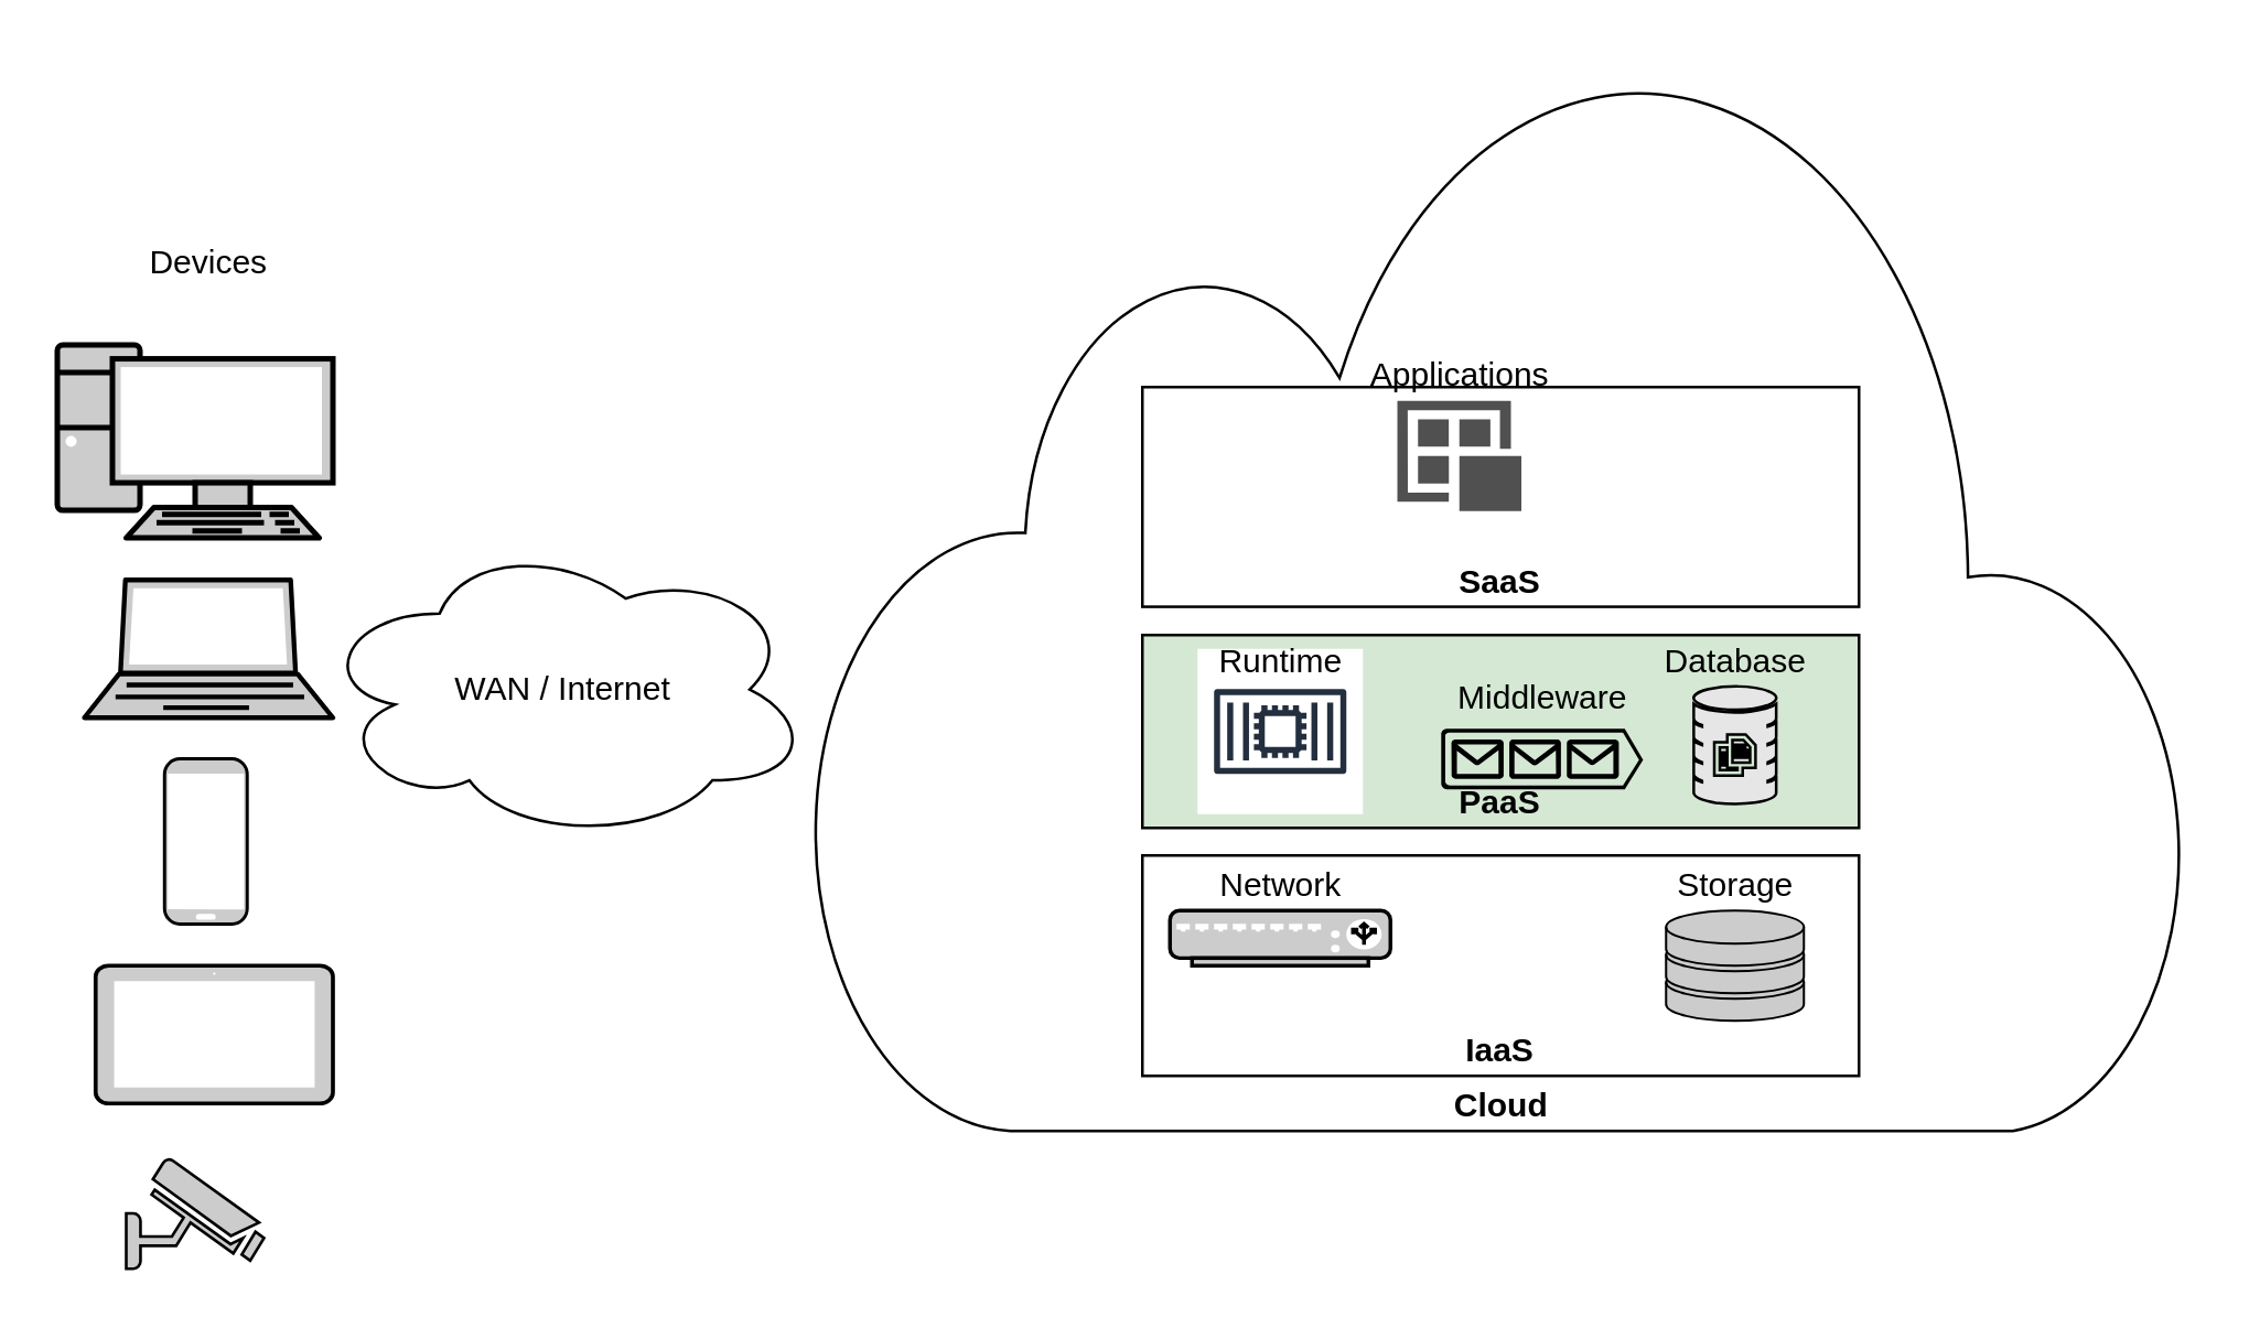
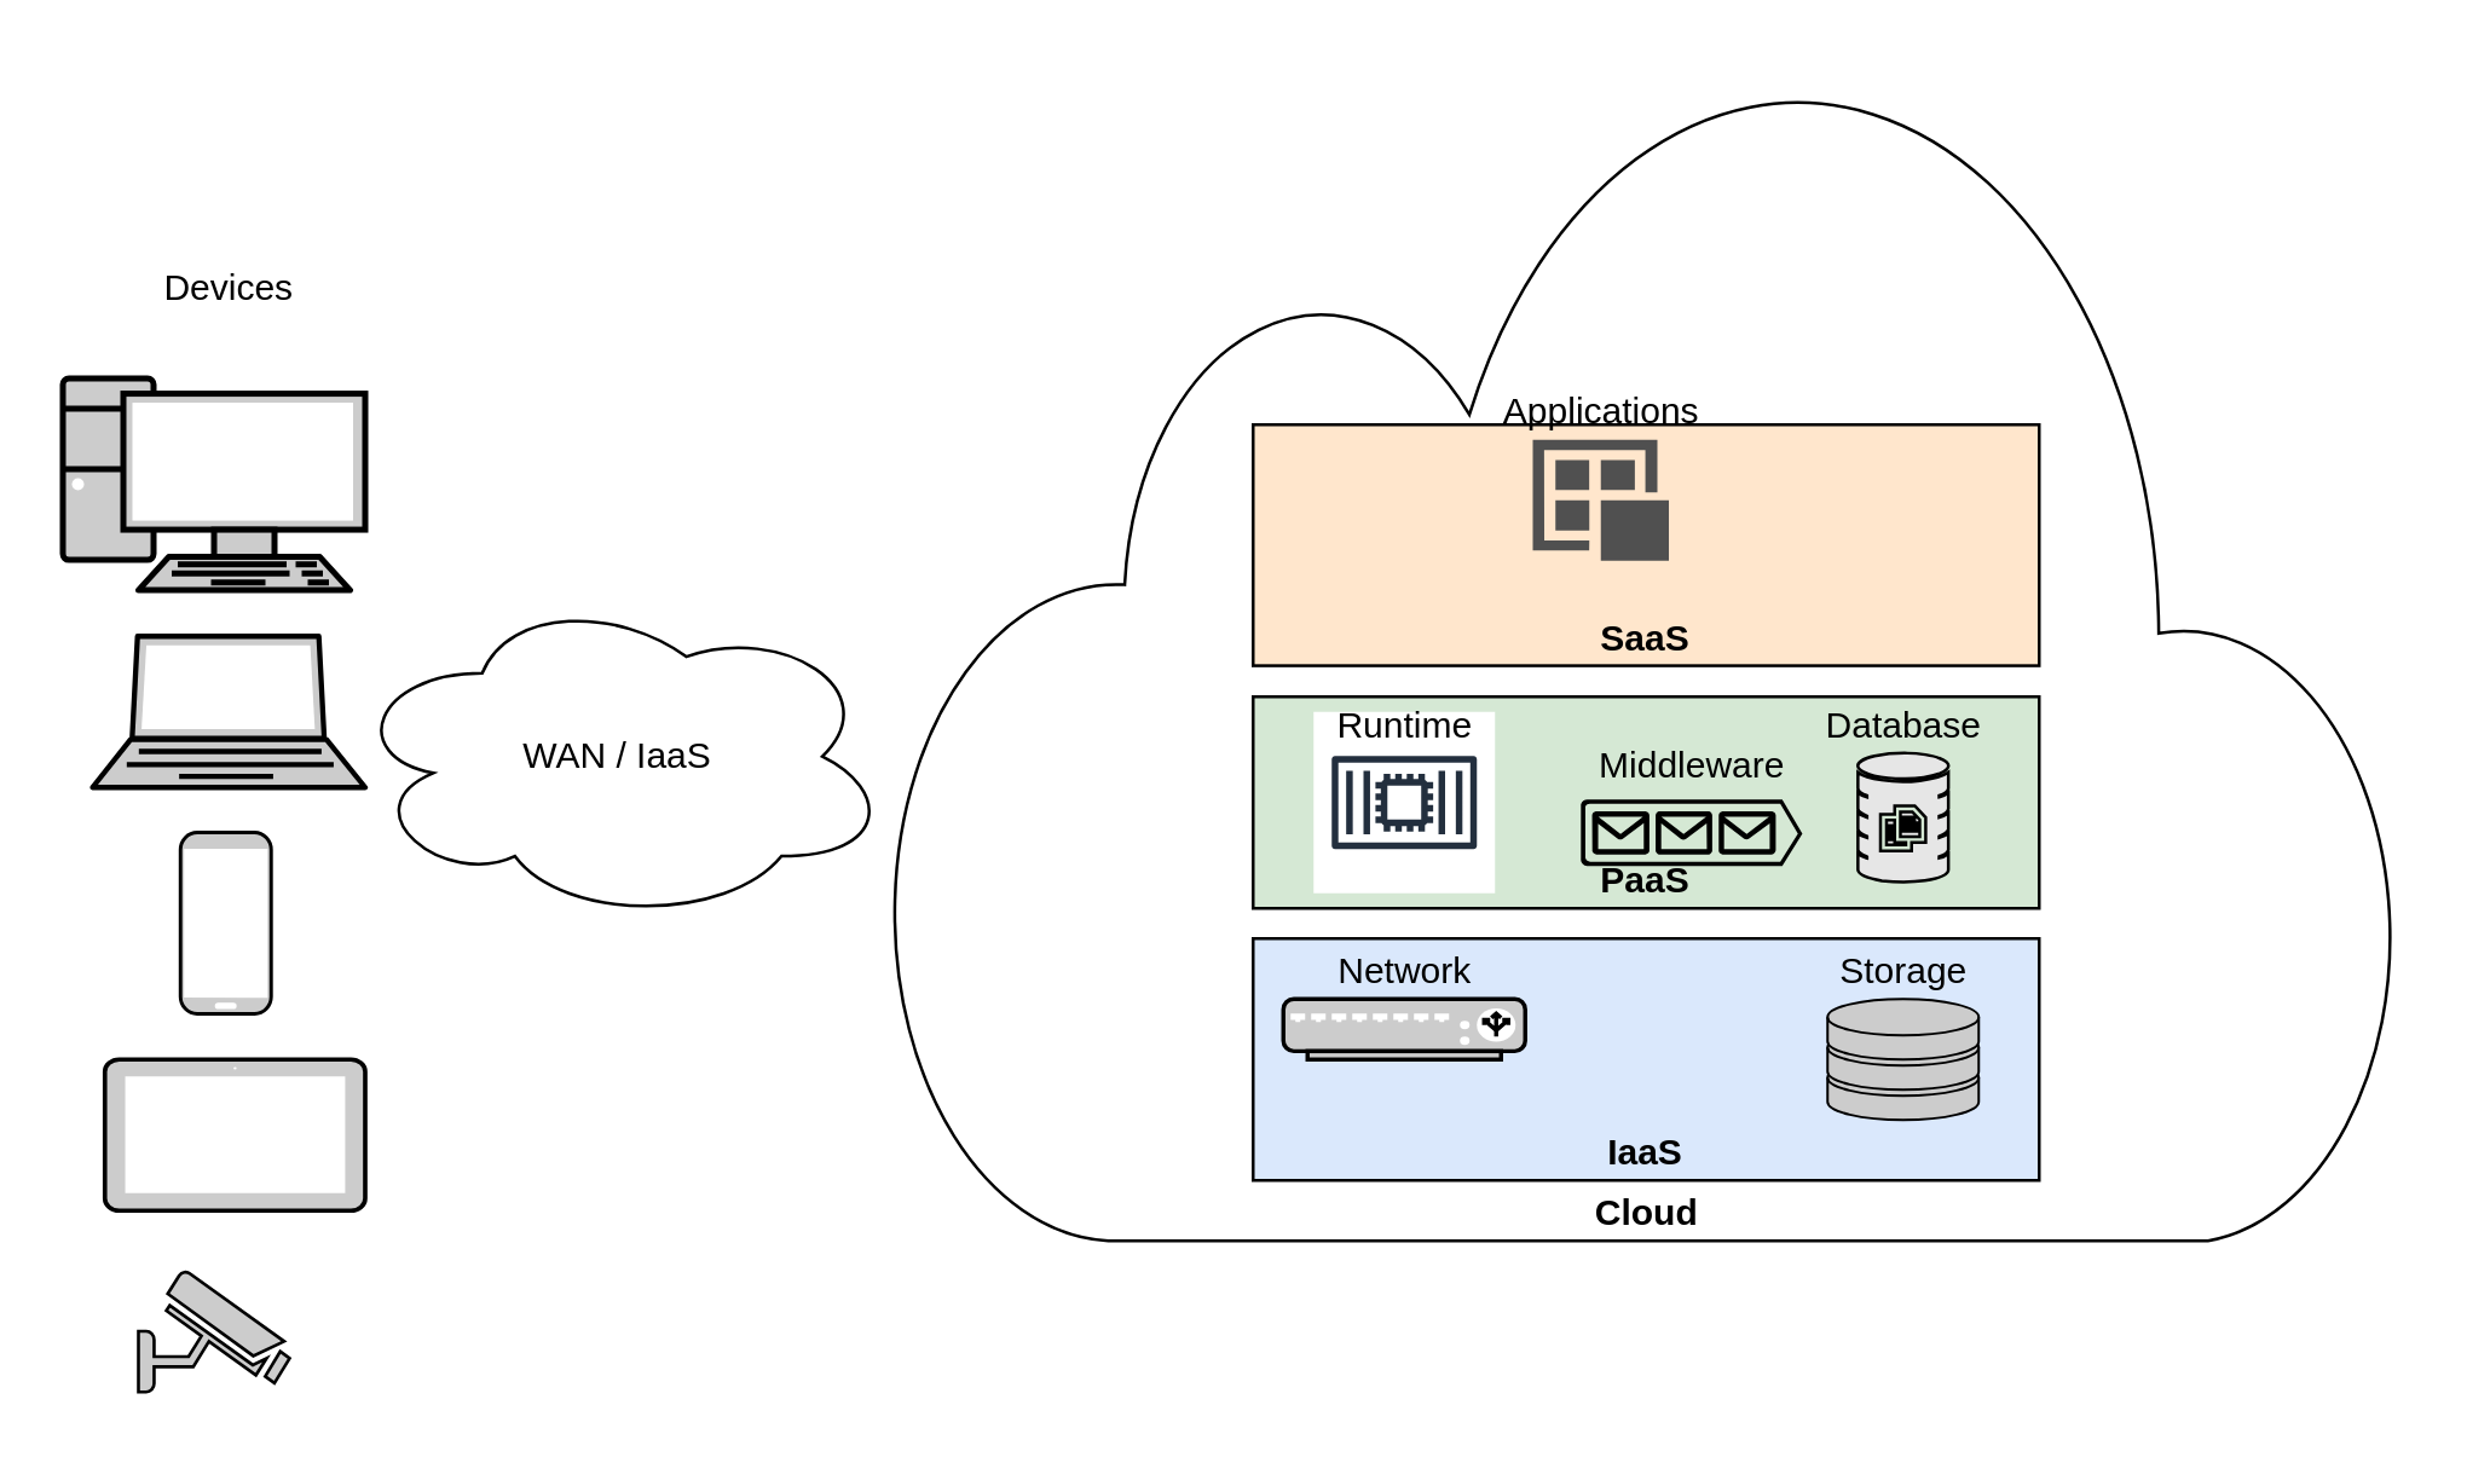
- <mxCell id="8" value="SaaS" style="rounded=0;whiteSpace=wrap;html=1;strokeColor=#000000;fillColor=#FFFFFF;verticalAlign=bottom;fontStyle=1" vertex="1" parent="1"><mxGeometry x="414" y="140" width="260" height="79.73" as="geometry" /></mxCell>
+ <mxCell id="8" value="SaaS" style="rounded=0;whiteSpace=wrap;html=1;strokeColor=#000000;fillColor=#ffe6cc;verticalAlign=bottom;fontStyle=1;" vertex="1" parent="1"><mxGeometry x="414" y="140" width="260" height="79.73" as="geometry" /></mxCell>
- <mxCell id="4" value="WAN / Internet" style="ellipse;shape=cloud;whiteSpace=wrap;html=1;strokeColor=#000000;fillColor=#FFFFFF;" vertex="1" parent="1"><mxGeometry x="114" y="194.73" width="180" height="110" as="geometry" /></mxCell>
+ <mxCell id="4" value="WAN / IaaS" style="ellipse;shape=cloud;whiteSpace=wrap;html=1;strokeColor=#000000;fillColor=#FFFFFF;" vertex="1" parent="1"><mxGeometry x="114" y="194.73" width="180" height="110" as="geometry" /></mxCell>
- <mxCell id="6" value="IaaS" style="rounded=0;whiteSpace=wrap;html=1;strokeColor=#000000;fillColor=#FFFFFF;verticalAlign=bottom;fontStyle=1" vertex="1" parent="1"><mxGeometry x="414" y="310" width="260" height="80" as="geometry" /></mxCell>
+ <mxCell id="6" value="IaaS" style="rounded=0;whiteSpace=wrap;html=1;strokeColor=#000000;fillColor=#dae8fc;verticalAlign=bottom;fontStyle=1;" vertex="1" parent="1"><mxGeometry x="414" y="310" width="260" height="80" as="geometry" /></mxCell>
